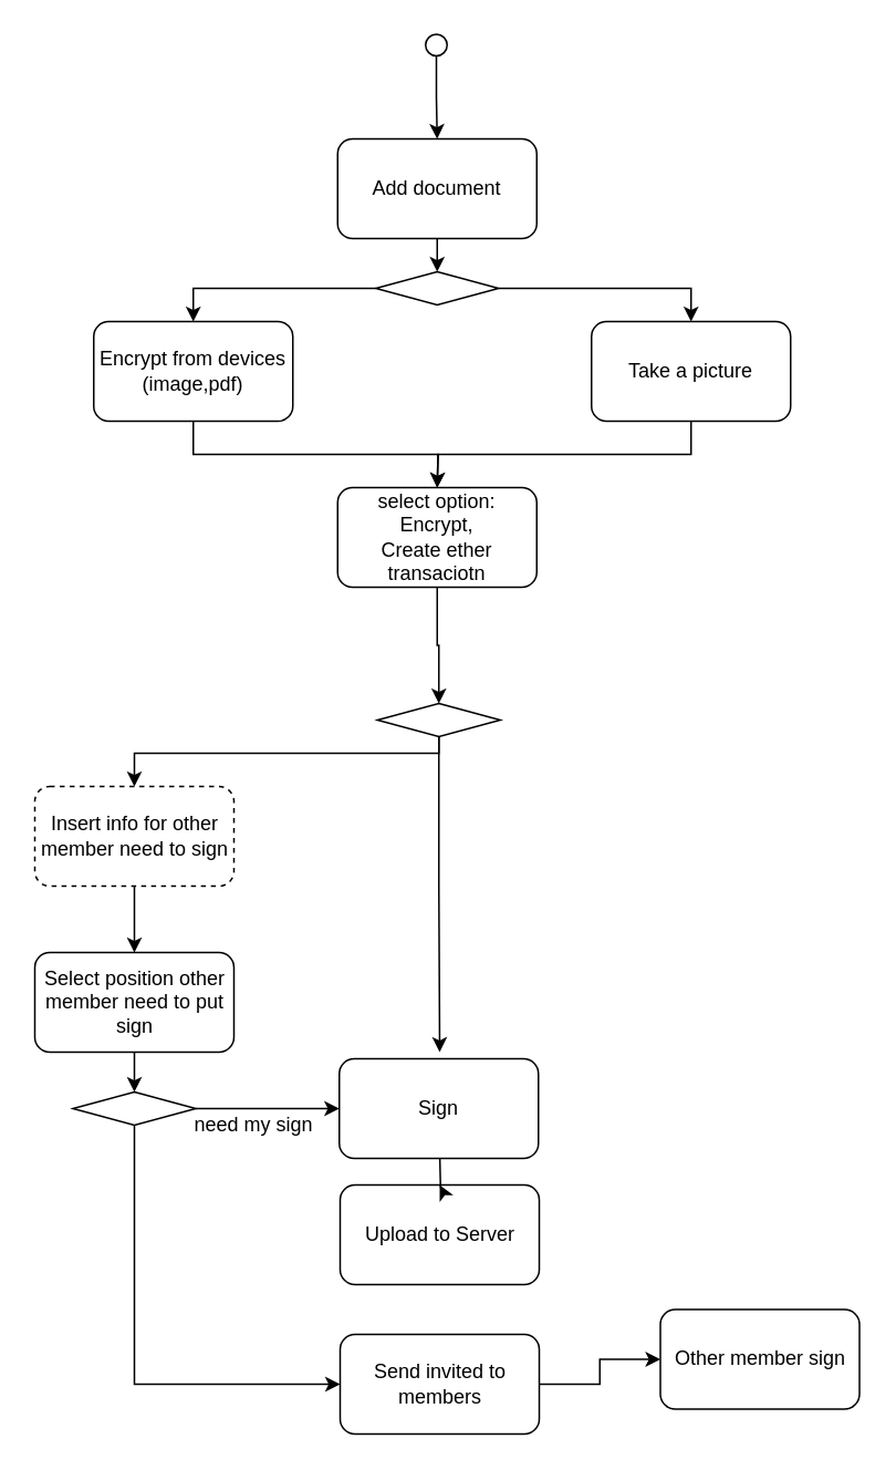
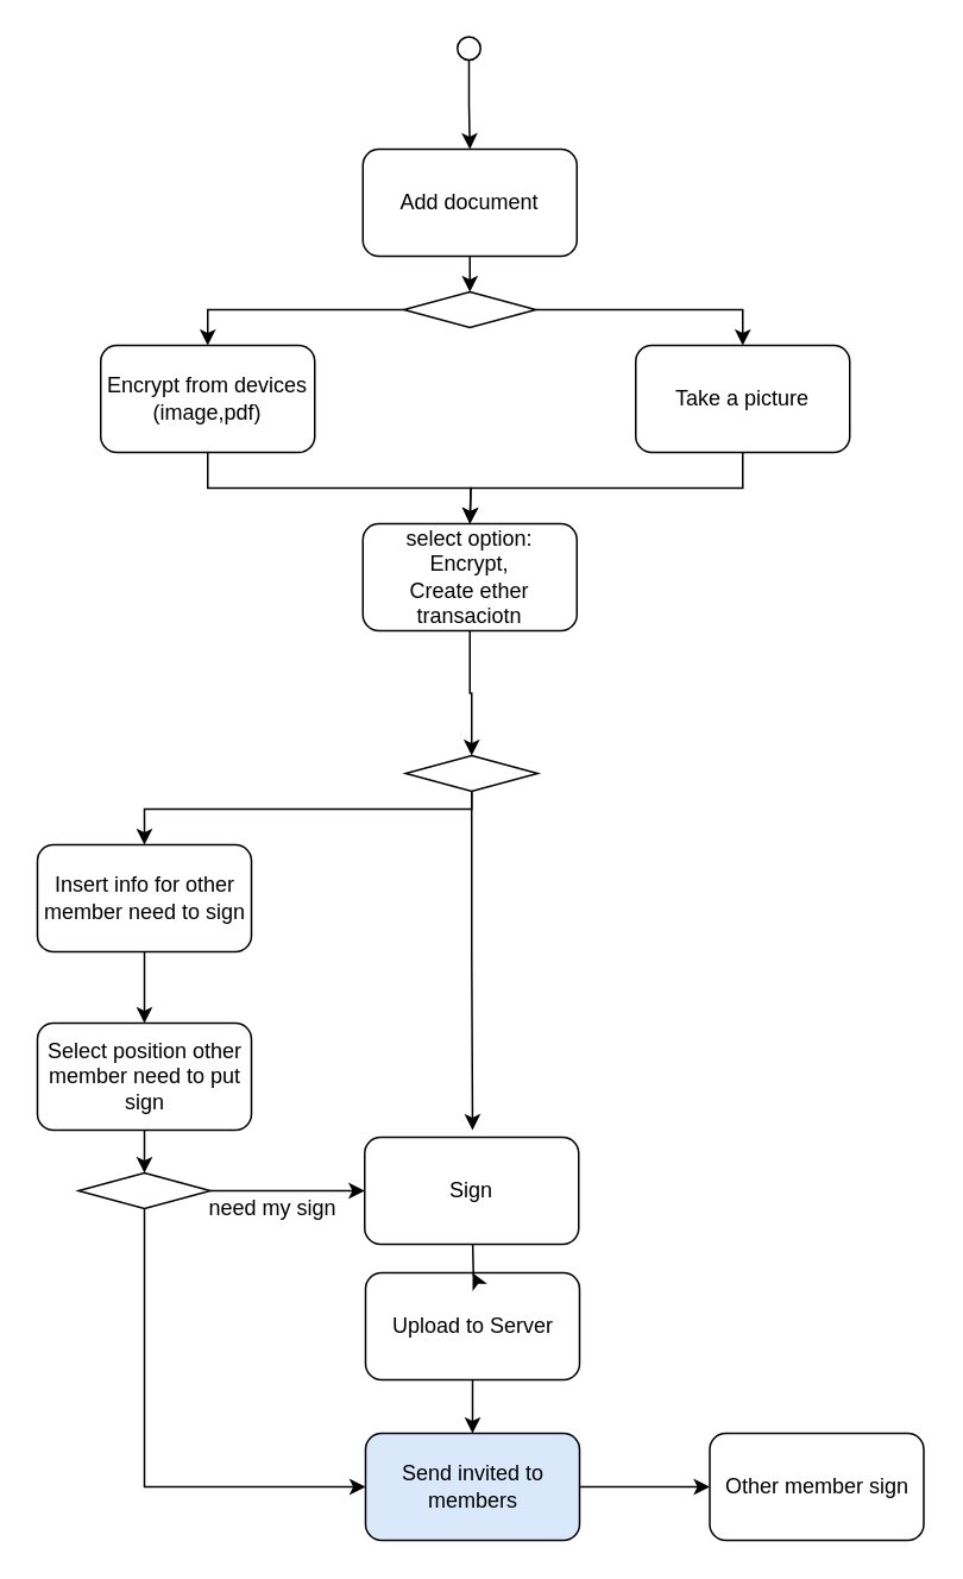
- <mxCell id="17" value="Insert info for other member need to sign" style="rounded=1;whiteSpace=wrap;html=1;dashed=1;" parent="1" vertex="1"><mxGeometry x="20.5" y="473" width="120" height="60" as="geometry" /></mxCell>
+ <mxCell id="17" value="Insert info for other member need to sign" style="rounded=1;whiteSpace=wrap;html=1;" parent="1" vertex="1"><mxGeometry x="20.5" y="473" width="120" height="60" as="geometry" /></mxCell>
+ <mxCell id="18" style="edgeStyle=orthogonalEdgeStyle;rounded=0;orthogonalLoop=1;jettySize=auto;html=1;exitX=0.5;exitY=1;exitDx=0;exitDy=0;entryX=0.5;entryY=0;entryDx=0;entryDy=0;" parent="1" source="23" target="22" edge="1"><mxGeometry relative="1" as="geometry"><mxPoint x="264.5" y="743" as="targetPoint" /></mxGeometry></mxCell>
- <mxCell id="30" value="Other member sign" style="rounded=1;whiteSpace=wrap;html=1;" vertex="1" parent="1"><mxGeometry x="397.5" y="788" width="120" height="60" as="geometry" /></mxCell>
+ <mxCell id="30" value="Other member sign" style="rounded=1;whiteSpace=wrap;html=1;" vertex="1" parent="1"><mxGeometry x="397.5" y="803" width="120" height="60" as="geometry" /></mxCell>
- <mxCell id="22" value="Send invited to members" style="rounded=1;whiteSpace=wrap;html=1;" parent="1" vertex="1"><mxGeometry x="204.5" y="803" width="120" height="60" as="geometry" /></mxCell>
+ <mxCell id="22" value="Send invited to members" style="rounded=1;whiteSpace=wrap;html=1;fillColor=#dae8fc;" parent="1" vertex="1"><mxGeometry x="204.5" y="803" width="120" height="60" as="geometry" /></mxCell>
